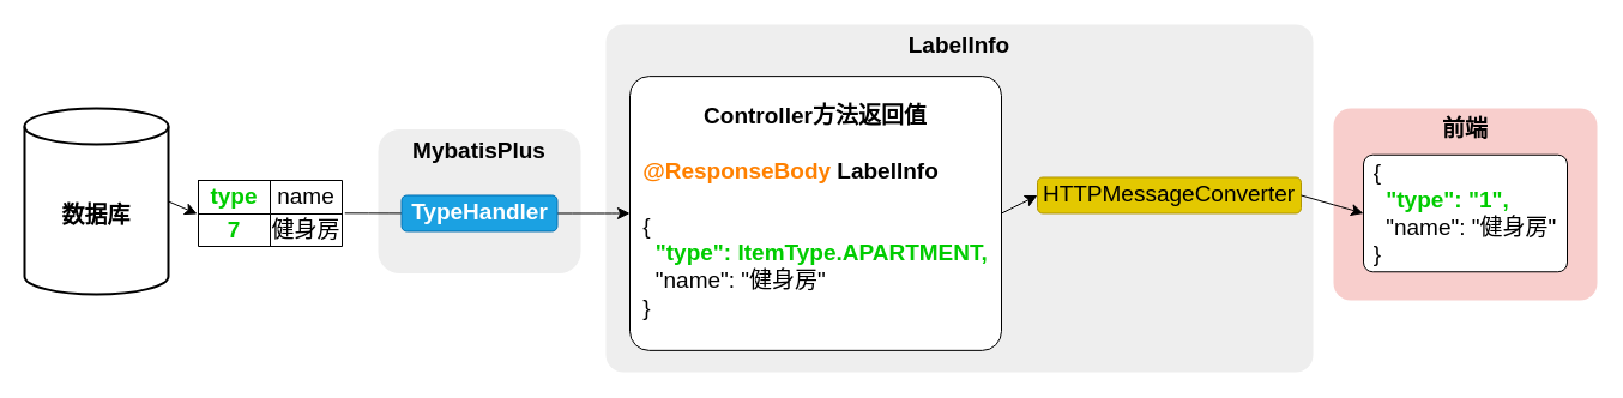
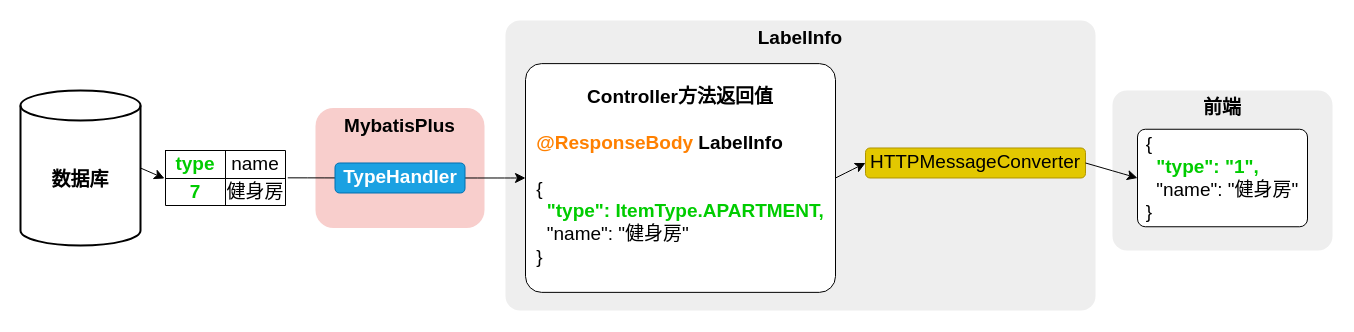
- <mxCell id="5" value="前端" style="rounded=1;whiteSpace=wrap;html=1;fontSize=19;verticalAlign=top;fillColor=#f8cecc;strokeColor=none;arcSize=9;fontStyle=1;" parent="1" vertex="1"><mxGeometry x="1112" y="90" width="220" height="160" as="geometry" /></mxCell>
+ <mxCell id="5" value="前端" style="rounded=1;whiteSpace=wrap;html=1;fontSize=19;verticalAlign=top;fillColor=#eeeeee;strokeColor=none;arcSize=9;fontStyle=1" parent="1" vertex="1"><mxGeometry x="1112" y="90" width="220" height="160" as="geometry" /></mxCell>
- <mxCell id="4" value="MybatisPlus" style="rounded=1;whiteSpace=wrap;html=1;fontSize=19;verticalAlign=top;fillColor=#eeeeee;strokeColor=none;fontStyle=1" parent="1" vertex="1"><mxGeometry x="315" y="107.5" width="169" height="120" as="geometry" /></mxCell>
+ <mxCell id="4" value="MybatisPlus" style="rounded=1;whiteSpace=wrap;html=1;fontSize=19;verticalAlign=top;fillColor=#f8cecc;strokeColor=none;fontStyle=1;" parent="1" vertex="1"><mxGeometry x="315" y="107.5" width="169" height="120" as="geometry" /></mxCell>
